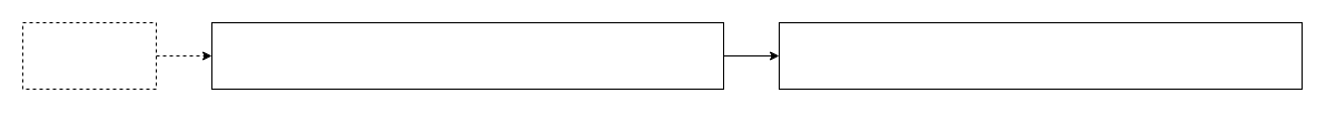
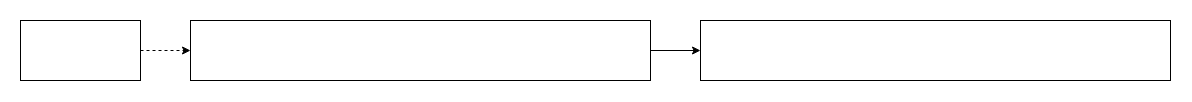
- <mxCell id="3" value="Android层/native_setup" style="rounded=0;whiteSpace=wrap;html=1;fontColor=#FFFFFF;verticalAlign=middle;fontFamily=JetBrains Mono;dashed=1;" vertex="1" parent="1"><mxGeometry y="20" width="120" height="60" as="geometry" x="20" /></mxCell>
+ <mxCell id="3" value="Android层/native_setup" style="rounded=0;whiteSpace=wrap;html=1;fontColor=#FFFFFF;verticalAlign=middle;fontFamily=JetBrains Mono;" vertex="1" parent="1"><mxGeometry y="20" width="120" height="60" as="geometry" x="20" /></mxCell>
